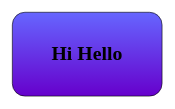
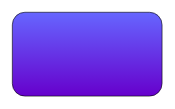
- <mxCell id="3" value="Hi Hello" style="text;strokeColor=none;align=center;fillColor=none;html=1;verticalAlign=middle;whiteSpace=wrap;rounded=0;shadow=0;glass=0;sketch=0;fillStyle=solid;fontSize=33;horizontal=1;fontStyle=1;fontFamily=Verdana;" vertex="1" parent="1"><mxGeometry x="40" y="70" width="210" height="40" as="geometry" /></mxCell>
